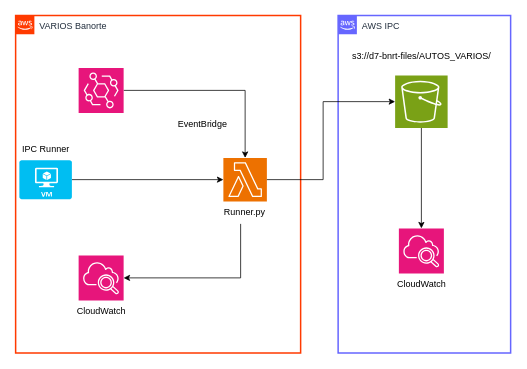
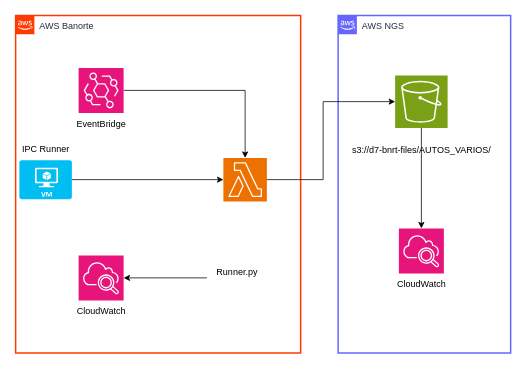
- <mxCell id="2" value="VARIOS Banorte" style="points=[[0,0],[0.25,0],[0.5,0],[0.75,0],[1,0],[1,0.25],[1,0.5],[1,0.75],[1,1],[0.75,1],[0.5,1],[0.25,1],[0,1],[0,0.75],[0,0.5],[0,0.25]];outlineConnect=0;gradientColor=none;html=1;whiteSpace=wrap;fontSize=12;fontStyle=0;shape=mxgraph.aws4.group;grIcon=mxgraph.aws4.group_aws_cloud_alt;strokeColor=#FF3A00;fillColor=none;verticalAlign=top;align=left;spacingLeft=30;fontColor=#232F3E;dashed=0;labelBackgroundColor=#ffffff;container=1;pointerEvents=0;collapsible=0;recursiveResize=0;strokeWidth=2;" parent="1" vertex="1"><mxGeometry x="20" y="20" width="380" height="450" as="geometry" /></mxCell>
+ <mxCell id="2" value="AWS Banorte" style="points=[[0,0],[0.25,0],[0.5,0],[0.75,0],[1,0],[1,0.25],[1,0.5],[1,0.75],[1,1],[0.75,1],[0.5,1],[0.25,1],[0,1],[0,0.75],[0,0.5],[0,0.25]];outlineConnect=0;gradientColor=none;html=1;whiteSpace=wrap;fontSize=12;fontStyle=0;shape=mxgraph.aws4.group;grIcon=mxgraph.aws4.group_aws_cloud_alt;strokeColor=#FF3A00;fillColor=none;verticalAlign=top;align=left;spacingLeft=30;fontColor=#232F3E;dashed=0;labelBackgroundColor=#ffffff;container=1;pointerEvents=0;collapsible=0;recursiveResize=0;strokeWidth=2;" parent="1" vertex="1"><mxGeometry x="20" y="20" width="380" height="450" as="geometry" /></mxCell>
- <mxCell id="15" value="AWS IPC" style="points=[[0,0],[0.25,0],[0.5,0],[0.75,0],[1,0],[1,0.25],[1,0.5],[1,0.75],[1,1],[0.75,1],[0.5,1],[0.25,1],[0,1],[0,0.75],[0,0.5],[0,0.25]];outlineConnect=0;gradientColor=none;html=1;whiteSpace=wrap;fontSize=12;fontStyle=0;shape=mxgraph.aws4.group;grIcon=mxgraph.aws4.group_aws_cloud_alt;strokeColor=#6666FF;fillColor=none;verticalAlign=top;align=left;spacingLeft=30;fontColor=#232F3E;dashed=0;labelBackgroundColor=#ffffff;container=1;pointerEvents=0;collapsible=0;recursiveResize=0;strokeWidth=2;" parent="1" vertex="1"><mxGeometry x="450" y="20" width="230" height="450" as="geometry" /></mxCell>
+ <mxCell id="15" value="AWS NGS" style="points=[[0,0],[0.25,0],[0.5,0],[0.75,0],[1,0],[1,0.25],[1,0.5],[1,0.75],[1,1],[0.75,1],[0.5,1],[0.25,1],[0,1],[0,0.75],[0,0.5],[0,0.25]];outlineConnect=0;gradientColor=none;html=1;whiteSpace=wrap;fontSize=12;fontStyle=0;shape=mxgraph.aws4.group;grIcon=mxgraph.aws4.group_aws_cloud_alt;strokeColor=#6666FF;fillColor=none;verticalAlign=top;align=left;spacingLeft=30;fontColor=#232F3E;dashed=0;labelBackgroundColor=#ffffff;container=1;pointerEvents=0;collapsible=0;recursiveResize=0;strokeWidth=2;" parent="1" vertex="1"><mxGeometry x="450" y="20" width="230" height="450" as="geometry" /></mxCell>
- <mxCell id="20" value="s3://d7-bnrt-files/AUTOS_VARIOS/" style="text;html=1;align=center;verticalAlign=middle;resizable=0;points=[];autosize=1;strokeColor=none;fillColor=none;" parent="15" vertex="1"><mxGeometry x="6" y="40" width="210" height="30" as="geometry" /></mxCell>
+ <mxCell id="20" value="s3://d7-bnrt-files/AUTOS_VARIOS/" style="text;html=1;align=center;verticalAlign=middle;resizable=0;points=[];autosize=1;strokeColor=none;fillColor=none;" parent="15" vertex="1"><mxGeometry x="6" y="165" width="210" height="30" as="geometry" /></mxCell>
- <mxCell id="9" value="EventBridge" style="text;html=1;align=center;verticalAlign=middle;resizable=0;points=[];autosize=1;strokeColor=none;fillColor=none;" parent="2" vertex="1"><mxGeometry x="204" y="130" width="90" height="30" as="geometry" /></mxCell>
+ <mxCell id="9" value="EventBridge" style="text;html=1;align=center;verticalAlign=middle;resizable=0;points=[];autosize=1;strokeColor=none;fillColor=none;" parent="2" vertex="1"><mxGeometry x="69" y="130" width="90" height="30" as="geometry" /></mxCell>
- <mxCell id="4" value="Runner.py" style="text;html=1;align=center;verticalAlign=middle;resizable=0;points=[];autosize=1;strokeColor=none;fillColor=none;" parent="2" vertex="1"><mxGeometry x="265" y="248" width="80" height="30" as="geometry" /></mxCell>
+ <mxCell id="4" value="Runner.py" style="text;html=1;align=center;verticalAlign=middle;resizable=0;points=[];autosize=1;strokeColor=none;fillColor=none;" parent="2" vertex="1"><mxGeometry x="255" y="328" width="80" height="30" as="geometry" /></mxCell>
